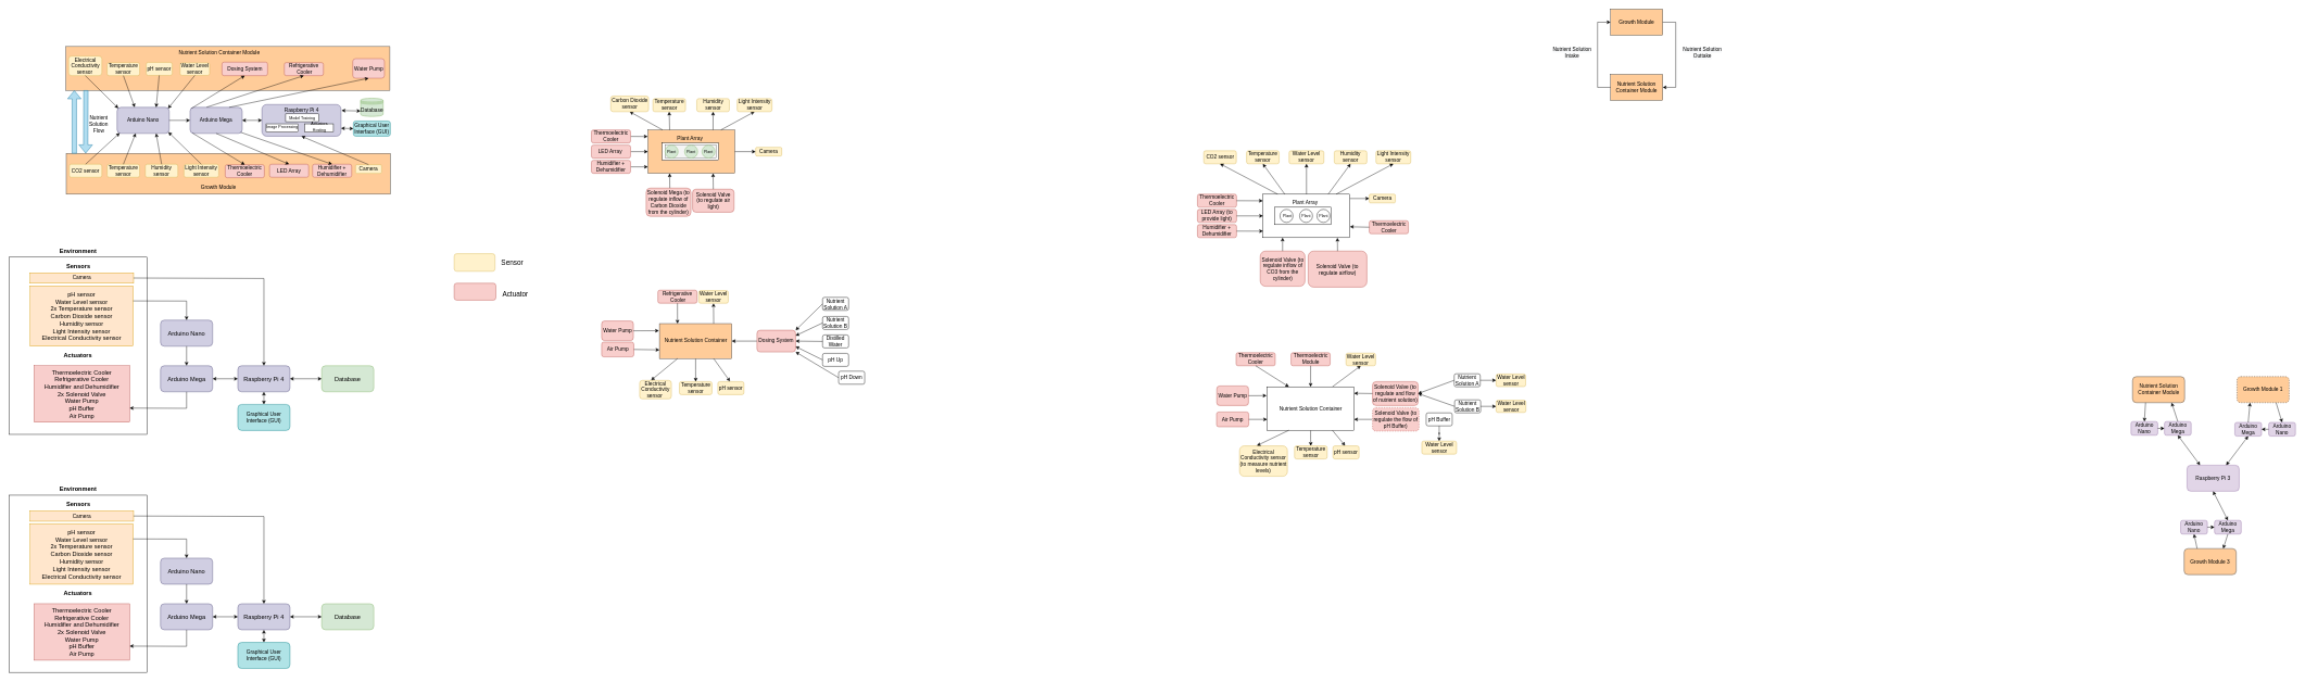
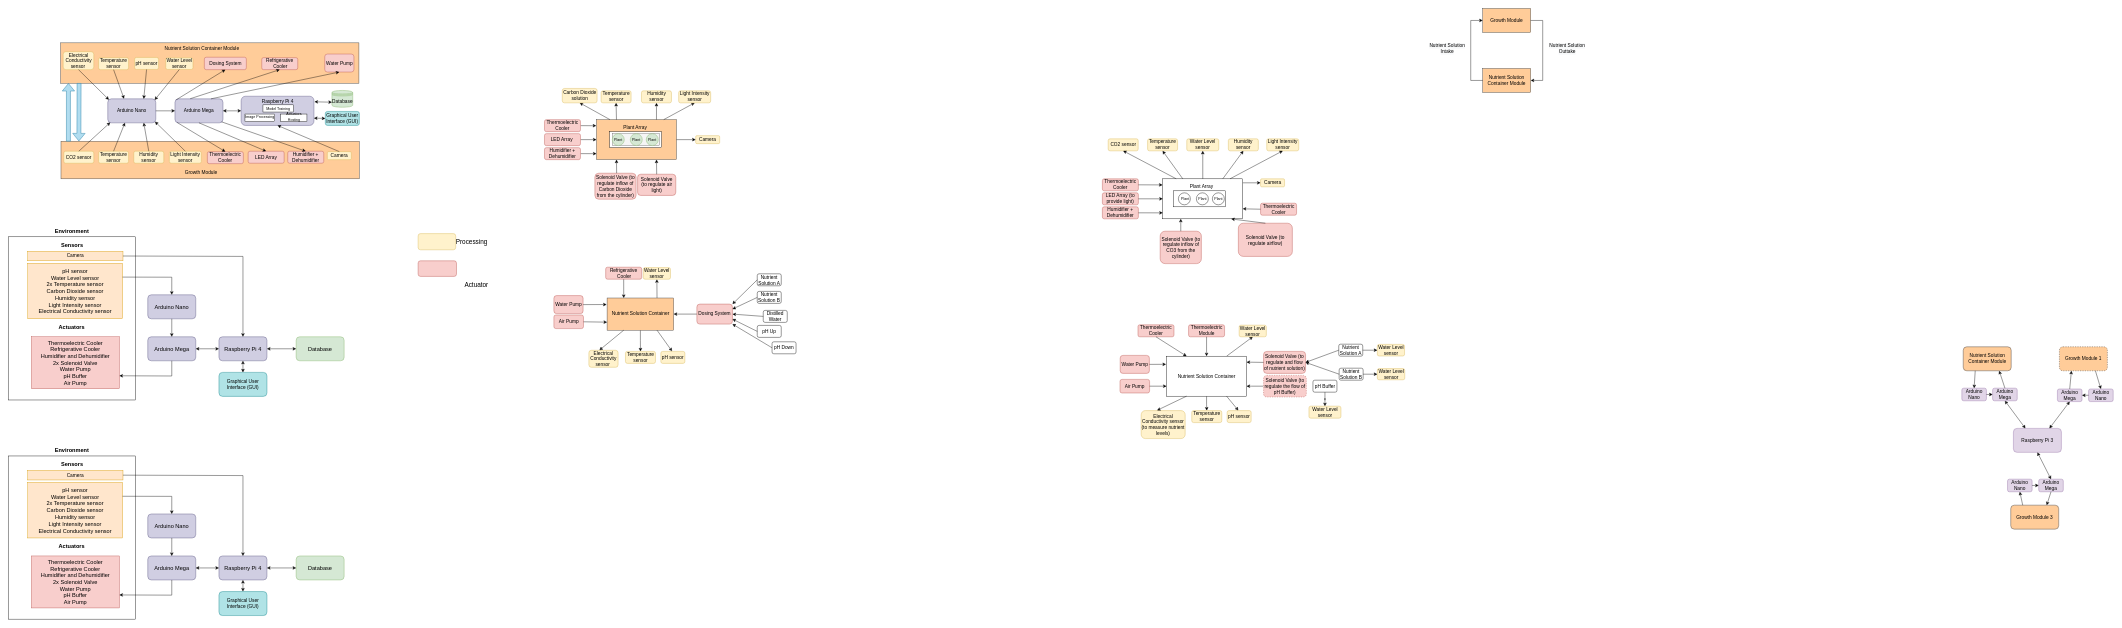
- <mxCell id="185" value="Carbon Dioxide sensor" style="rounded=1;whiteSpace=wrap;html=1;fillColor=#fff2cc;strokeColor=#d6b656;" parent="182" vertex="1"><mxGeometry y="-6" width="87" height="36" as="geometry" /></mxCell>
+ <mxCell id="185" value="Carbon Dioxide solution" style="rounded=1;whiteSpace=wrap;html=1;fillColor=#fff2cc;strokeColor=#d6b656;" parent="182" vertex="1"><mxGeometry y="-6" width="87" height="36" as="geometry" /></mxCell>
- <mxCell id="170" value="Nutrient Solution Flow" style="text;html=1;strokeColor=none;fillColor=none;align=center;verticalAlign=middle;whiteSpace=wrap;rounded=0;" parent="1" vertex="1"><mxGeometry x="196.5" y="248" width="60" height="74" as="geometry" /></mxCell>
- <mxCell id="94" value="Solenoid Mega (to regulate inflow of Carbon Dioxide from the cylinder)" style="rounded=1;whiteSpace=wrap;html=1;fillColor=#f8cecc;strokeColor=#b85450;" parent="1" vertex="1"><mxGeometry x="1487" y="432" width="103" height="65" as="geometry" /></mxCell>
+ <mxCell id="94" value="Solenoid Valve (to regulate inflow of Carbon Dioxide from the cylinder)" style="rounded=1;whiteSpace=wrap;html=1;fillColor=#f8cecc;strokeColor=#b85450;" parent="1" vertex="1"><mxGeometry x="1487" y="432" width="103" height="65" as="geometry" /></mxCell>
- <mxCell id="216" value="&lt;font style=&quot;font-size: 16px;&quot;&gt;Sensor&lt;/font&gt;" style="text;html=1;strokeColor=none;fillColor=none;align=center;verticalAlign=middle;whiteSpace=wrap;rounded=0;imageAspect=1;movable=1;resizable=1;rotatable=1;deletable=1;editable=1;locked=0;connectable=1;" parent="1" vertex="1"><mxGeometry x="1105" y="577" width="148" height="53" as="geometry" /></mxCell>
+ <mxCell id="216" value="&lt;font style=&quot;font-size: 16px;&quot;&gt;Processing&lt;/font&gt;" style="text;html=1;strokeColor=none;fillColor=none;align=center;verticalAlign=middle;whiteSpace=wrap;rounded=0;imageAspect=1;movable=1;resizable=1;rotatable=1;deletable=1;editable=1;locked=0;connectable=1;" parent="1" vertex="1"><mxGeometry x="1105" y="577" width="148" height="53" as="geometry" /></mxCell>
- <mxCell id="39" value="Solenoid Valve (to regulate airflow)" style="rounded=1;whiteSpace=wrap;html=1;fillColor=#f8cecc;strokeColor=#b85450;" parent="1" vertex="1"><mxGeometry x="3011" y="577" width="135" height="83" as="geometry" /></mxCell>
+ <mxCell id="39" value="Solenoid Valve (to regulate airflow)" style="rounded=1;whiteSpace=wrap;html=1;fillColor=#f8cecc;strokeColor=#b85450;" parent="1" vertex="1"><mxGeometry x="3096" y="557" width="135" height="83" as="geometry" /></mxCell>
- <mxCell id="215" value="&lt;font style=&quot;font-size: 16px;&quot;&gt;Actuator&lt;/font&gt;" style="text;html=1;strokeColor=none;fillColor=none;align=center;verticalAlign=middle;whiteSpace=wrap;rounded=0;imageAspect=1;movable=1;resizable=1;rotatable=1;deletable=1;editable=1;locked=0;connectable=1;" parent="1" vertex="1"><mxGeometry x="1156" y="664" width="60" height="24" as="geometry" /></mxCell>
+ <mxCell id="215" value="&lt;font style=&quot;font-size: 16px;&quot;&gt;Actuator&lt;/font&gt;" style="text;html=1;strokeColor=none;fillColor=none;align=center;verticalAlign=middle;whiteSpace=wrap;rounded=0;imageAspect=1;movable=1;resizable=1;rotatable=1;deletable=1;editable=1;locked=0;connectable=1;" parent="1" vertex="1"><mxGeometry x="1161" y="699" width="60" height="24" as="geometry" /></mxCell>
- <mxCell id="173" value="Distilled Water" style="rounded=1;whiteSpace=wrap;html=1;" parent="1" vertex="1"><mxGeometry x="1893" y="770" width="60" height="30" as="geometry" /></mxCell>
+ <mxCell id="173" value="Distilled Water" style="rounded=1;whiteSpace=wrap;html=1;" parent="1" vertex="1"><mxGeometry x="1908" y="775" width="60" height="30" as="geometry" /></mxCell>
